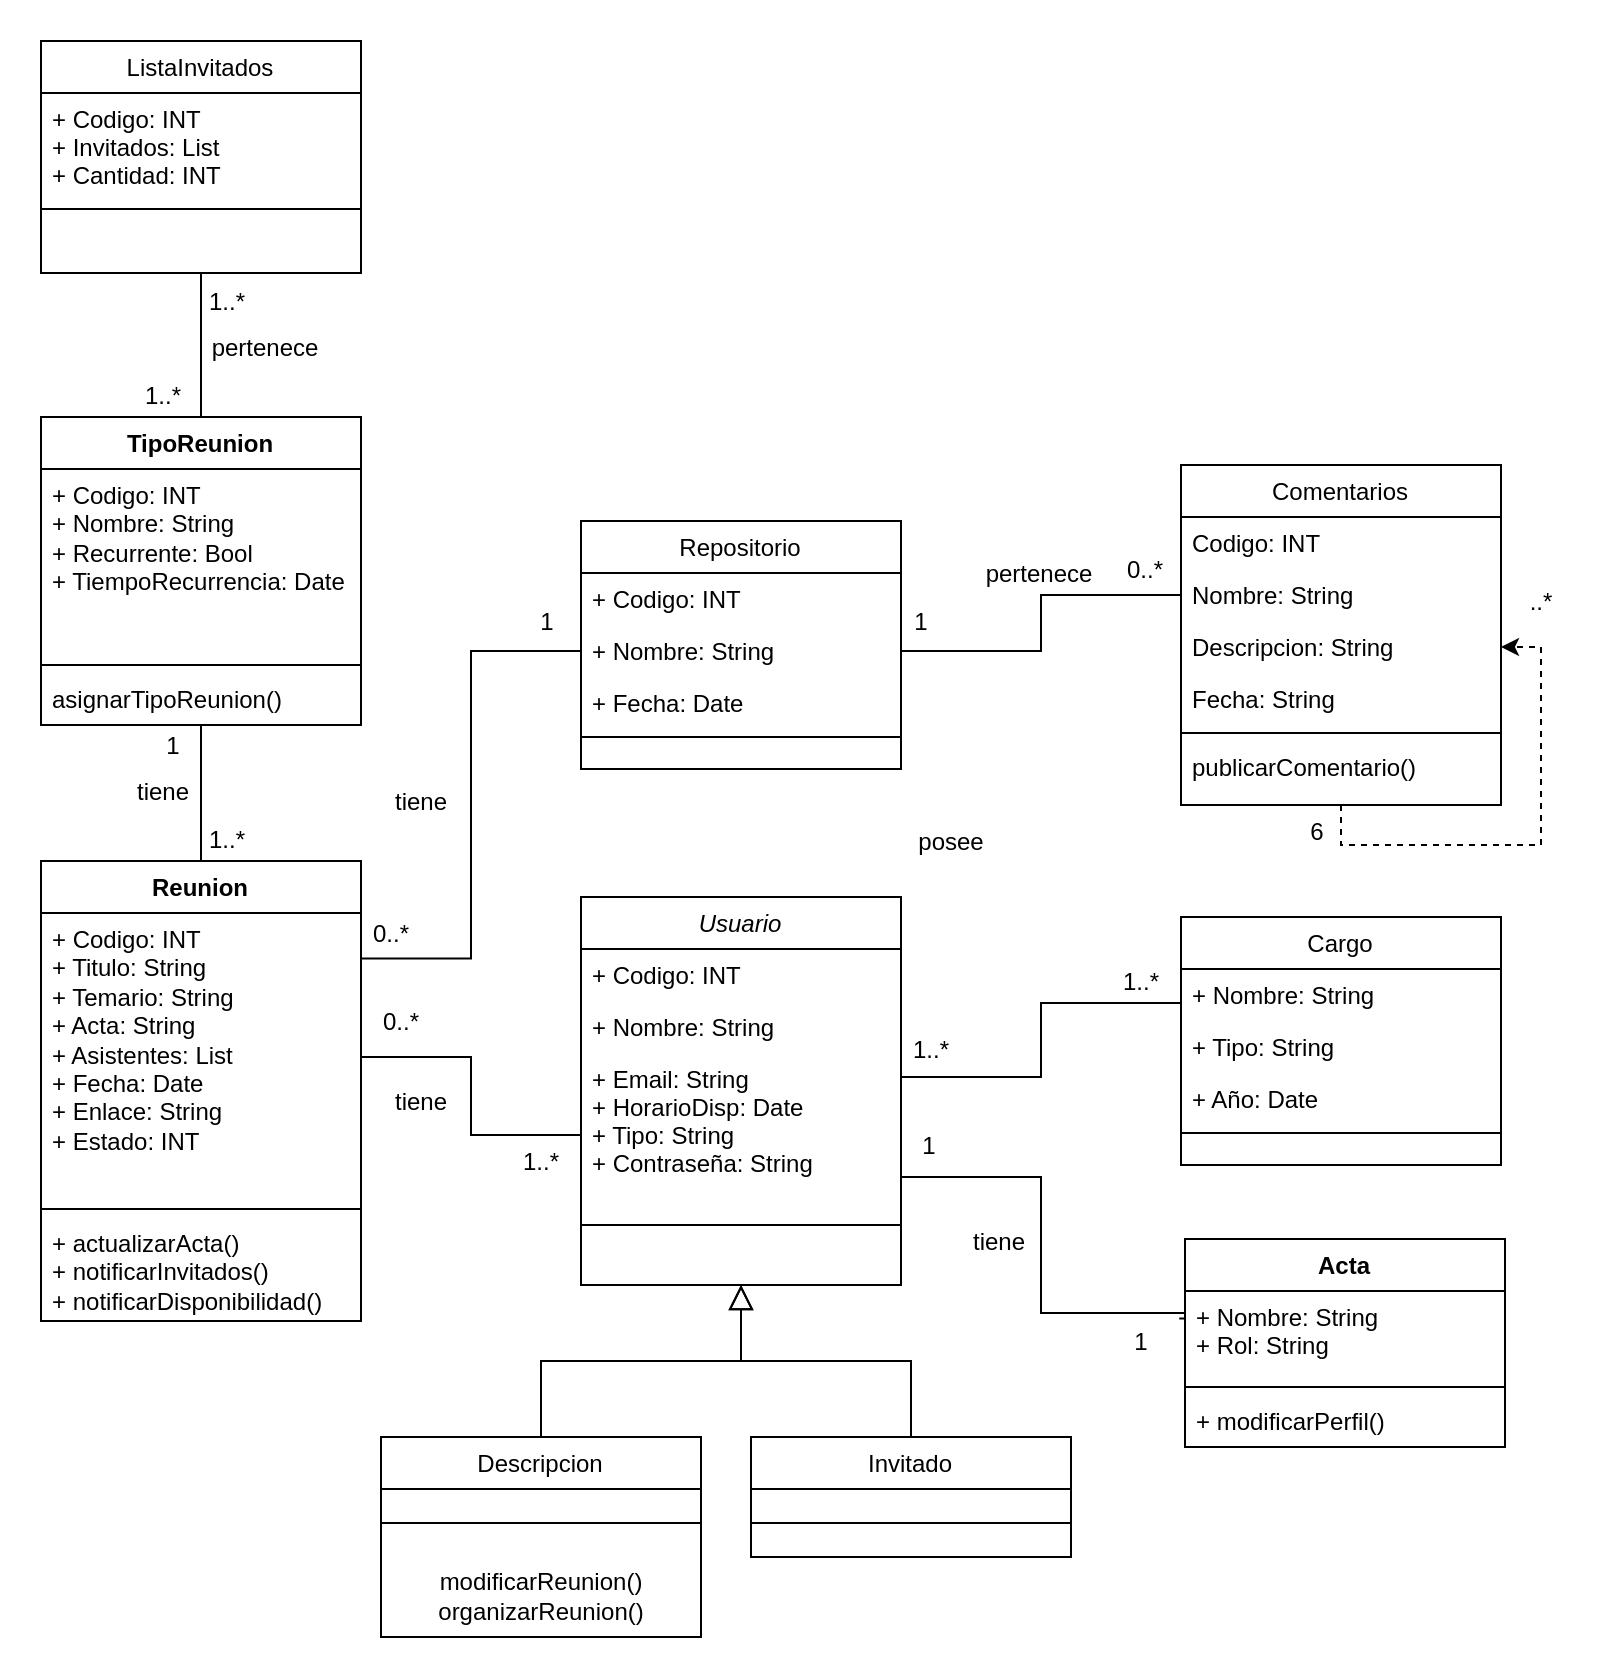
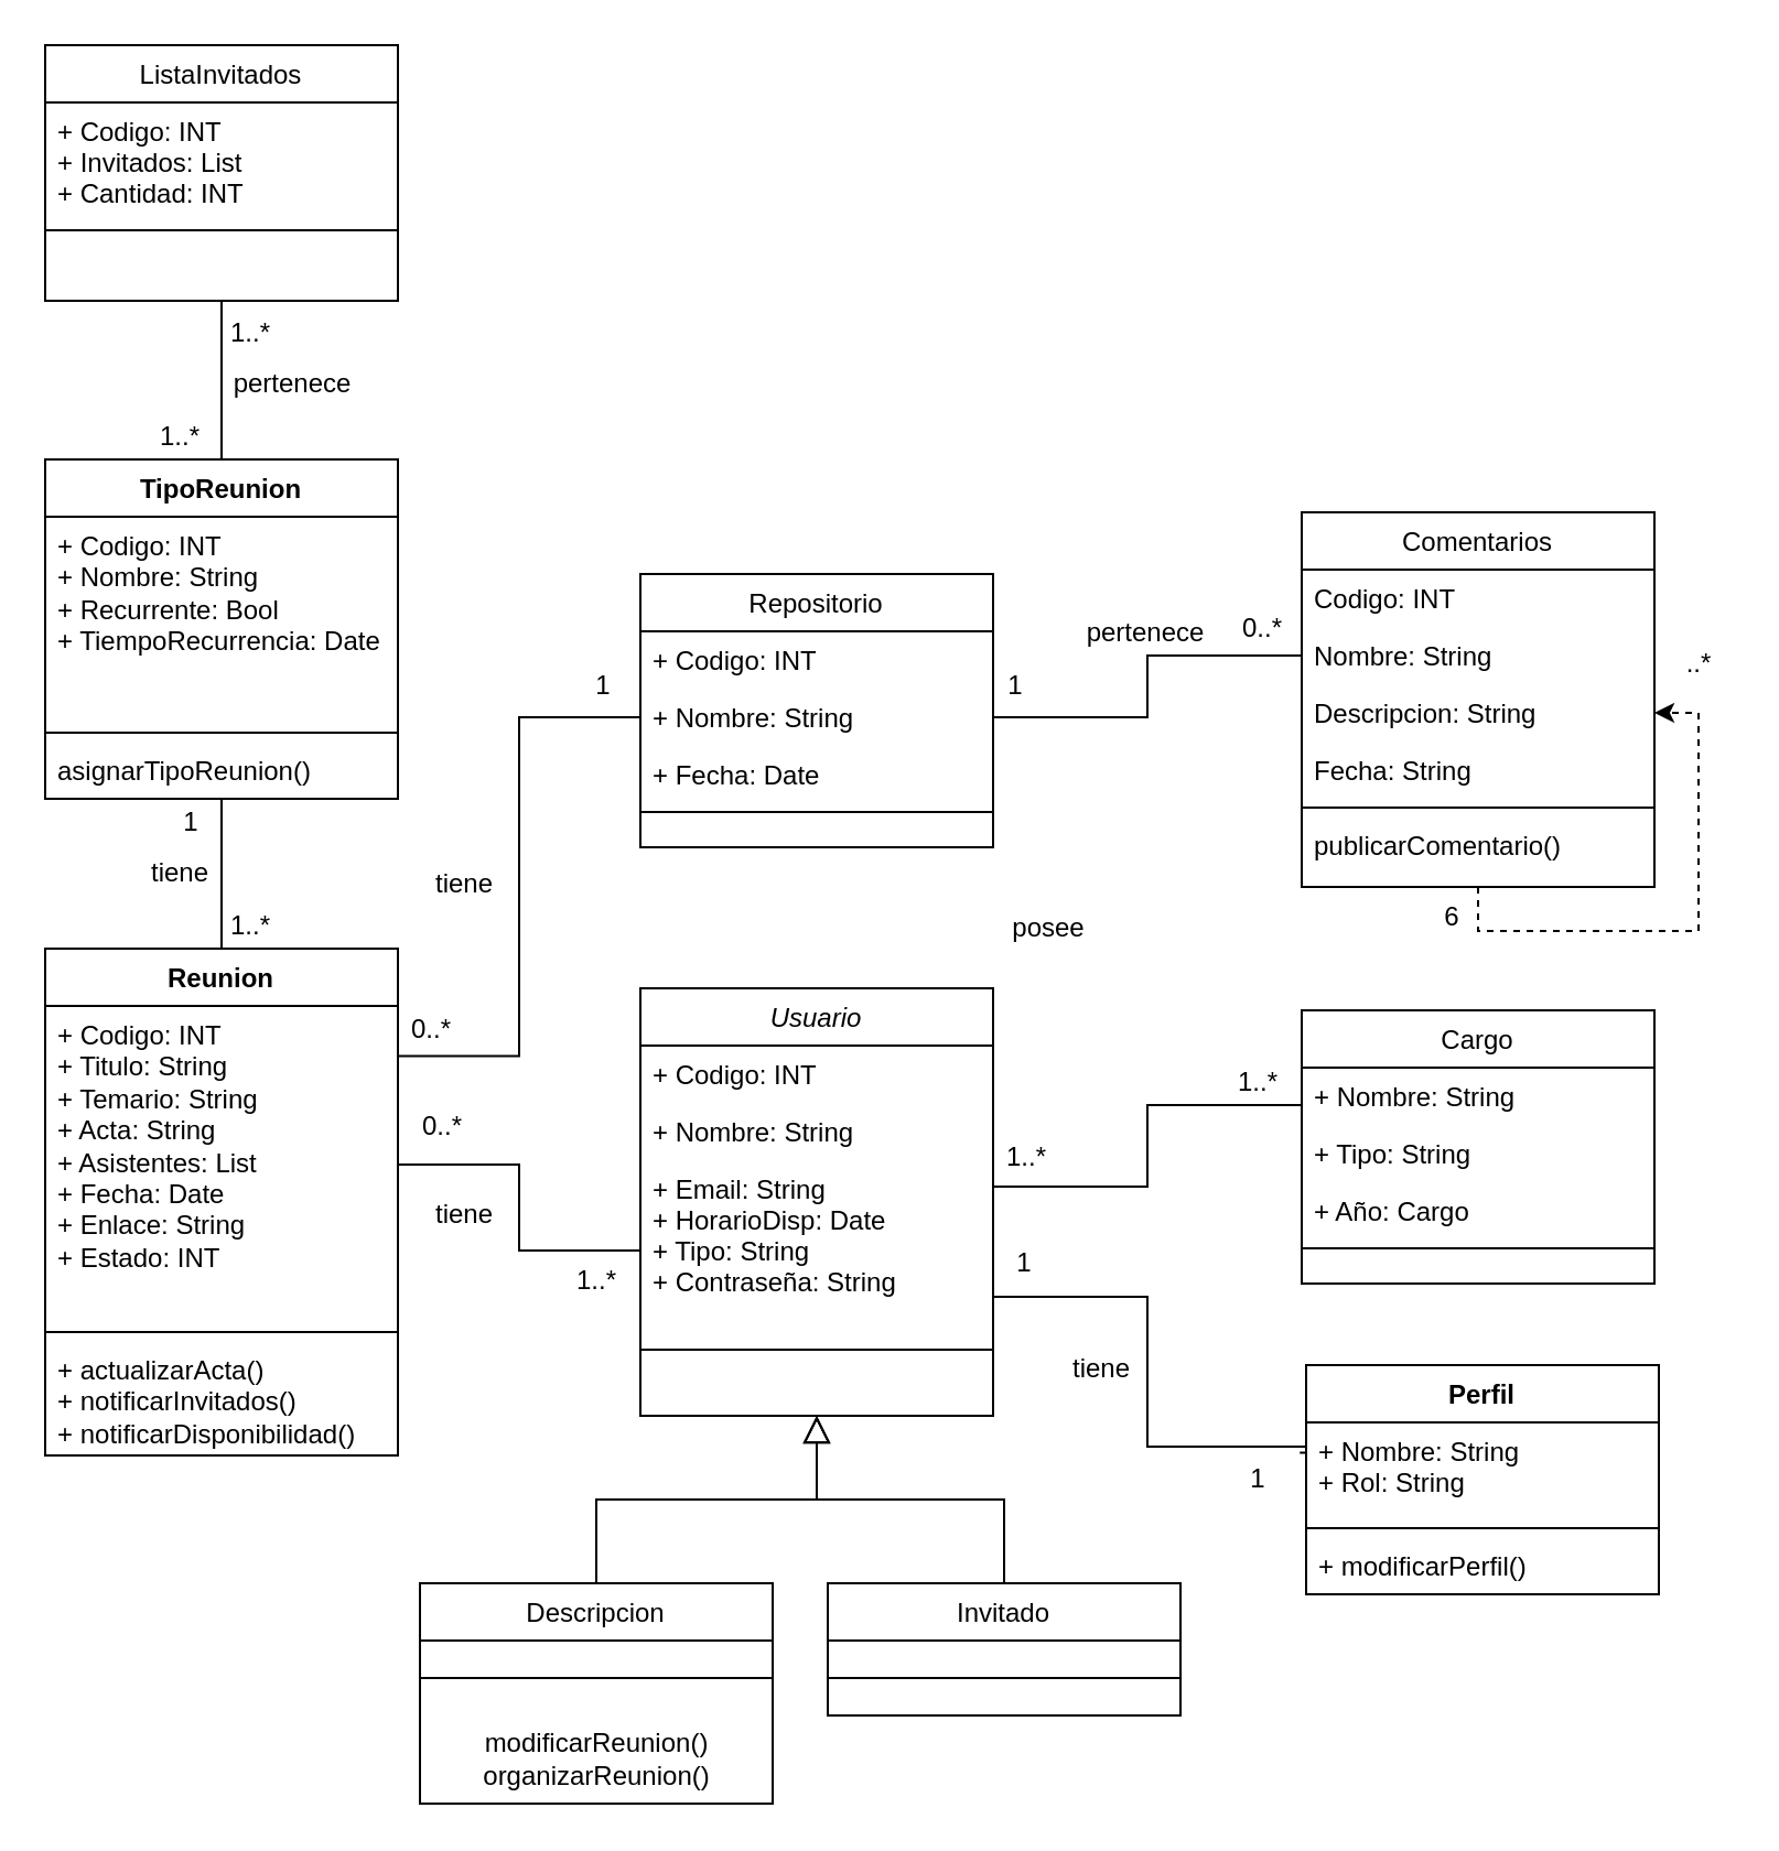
- <mxCell id="23" value="+ Año: Date" style="text;align=left;verticalAlign=top;spacingLeft=4;spacingRight=4;overflow=hidden;rotatable=0;points=[[0,0.5],[1,0.5]];portConstraint=eastwest;rounded=0;shadow=0;html=0;" parent="20" vertex="1"><mxGeometry y="78" width="160" height="26" as="geometry" /></mxCell>
+ <mxCell id="23" value="+ Año: Cargo" style="text;align=left;verticalAlign=top;spacingLeft=4;spacingRight=4;overflow=hidden;rotatable=0;points=[[0,0.5],[1,0.5]];portConstraint=eastwest;rounded=0;shadow=0;html=0;" parent="20" vertex="1"><mxGeometry y="78" width="160" height="26" as="geometry" /></mxCell>
- <mxCell id="52" value="Acta" style="swimlane;fontStyle=1;align=center;verticalAlign=top;childLayout=stackLayout;horizontal=1;startSize=26;horizontalStack=0;resizeParent=1;resizeParentMax=0;resizeLast=0;collapsible=1;marginBottom=0;whiteSpace=wrap;html=1;" vertex="1" parent="1"><mxGeometry x="592" y="619" width="160" height="104" as="geometry" /></mxCell>
+ <mxCell id="52" value="Perfil" style="swimlane;fontStyle=1;align=center;verticalAlign=top;childLayout=stackLayout;horizontal=1;startSize=26;horizontalStack=0;resizeParent=1;resizeParentMax=0;resizeLast=0;collapsible=1;marginBottom=0;whiteSpace=wrap;html=1;" vertex="1" parent="1"><mxGeometry x="592" y="619" width="160" height="104" as="geometry" /></mxCell>
